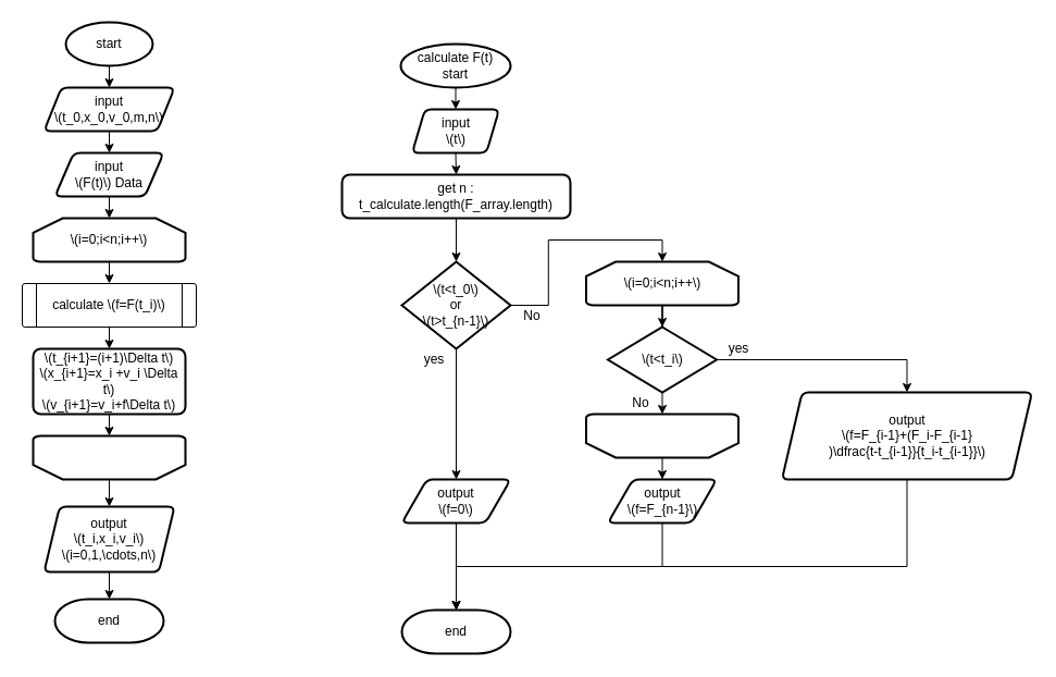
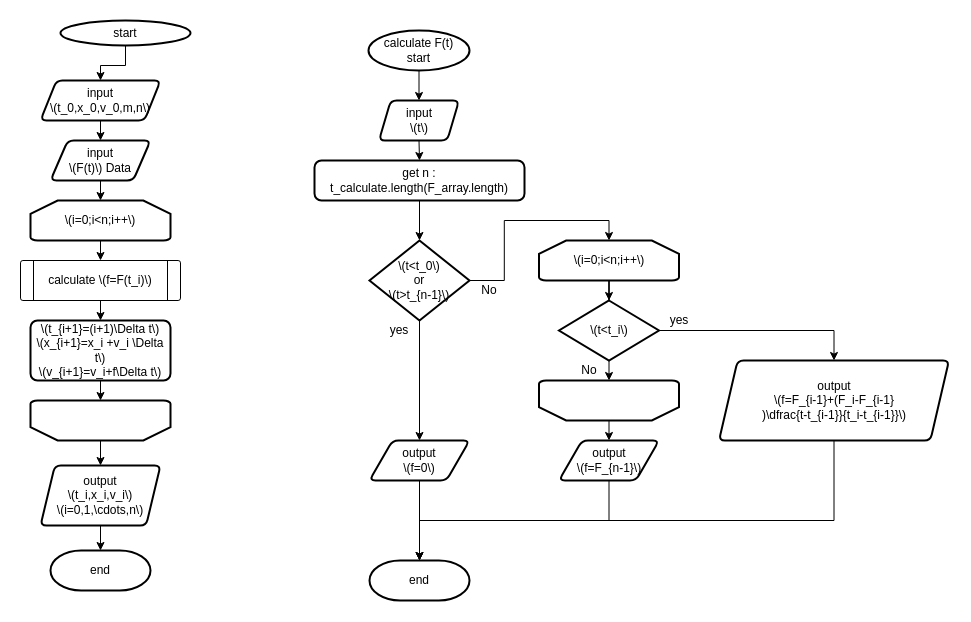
- <mxCell id="3" value="start" style="strokeWidth=2;html=1;shape=mxgraph.flowchart.start_1;whiteSpace=wrap;" vertex="1" parent="1"><mxGeometry x="60" y="20" width="80" height="40" as="geometry" /></mxCell>
+ <mxCell id="3" value="start" style="strokeWidth=2;html=1;shape=mxgraph.flowchart.start_1;whiteSpace=wrap;" vertex="1" parent="1"><mxGeometry x="60" y="20" width="130" height="25" as="geometry" /></mxCell>
- <mxCell id="20" value="calculate F(t)&lt;br&gt;start" style="strokeWidth=2;html=1;shape=mxgraph.flowchart.start_1;whiteSpace=wrap;" vertex="1" parent="1"><mxGeometry x="368" y="40" width="101" height="40" as="geometry" /></mxCell>
+ <mxCell id="20" value="calculate F(t)&lt;br&gt;start" style="strokeWidth=2;html=1;shape=mxgraph.flowchart.start_1;whiteSpace=wrap;" vertex="1" parent="1"><mxGeometry x="368" y="30" width="101" height="40" as="geometry" /></mxCell>
